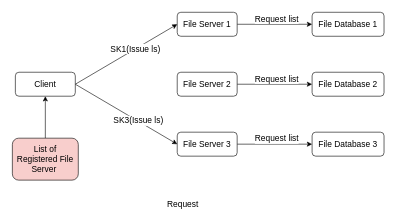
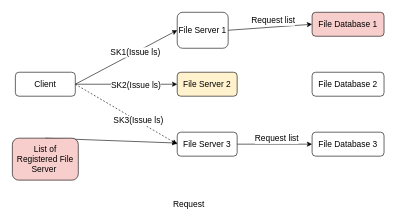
- <mxCell id="11" value="&lt;font style=&quot;font-size: 14px&quot;&gt;File Server 1&lt;/font&gt;" style="rounded=1;whiteSpace=wrap;html=1;" vertex="1" parent="1"><mxGeometry x="295" y="20" width="100" height="40" as="geometry" /></mxCell>
+ <mxCell id="11" value="&lt;font style=&quot;font-size: 14px&quot;&gt;File Server 1&lt;/font&gt;" style="rounded=1;whiteSpace=wrap;html=1;" vertex="1" parent="1"><mxGeometry x="295" y="20" width="85" height="60" as="geometry" /></mxCell>
- <mxCell id="20" value="&lt;font style=&quot;font-size: 14px&quot;&gt;File Database 1&lt;/font&gt;" style="rounded=1;whiteSpace=wrap;html=1;" vertex="1" parent="1"><mxGeometry x="520" y="20" width="120" height="40" as="geometry" /></mxCell>
+ <mxCell id="20" value="&lt;font style=&quot;font-size: 14px&quot;&gt;File Database 1&lt;/font&gt;" style="rounded=1;whiteSpace=wrap;html=1;fillColor=#f8cecc;" vertex="1" parent="1"><mxGeometry x="520" y="20" width="120" height="40" as="geometry" /></mxCell>
+ <mxCell id="4" style="edgeStyle=none;rounded=0;orthogonalLoop=1;jettySize=auto;html=1;exitX=1;exitY=0.5;exitDx=0;exitDy=0;entryX=0;entryY=0.5;entryDx=0;entryDy=0;" edge="1" parent="1" source="8" target="14"><mxGeometry relative="1" as="geometry" /></mxCell>
+ <mxCell id="5" value="&lt;span style=&quot;font-size: 14px&quot;&gt;SK2(Issue ls)&lt;/span&gt;" style="edgeLabel;html=1;align=center;verticalAlign=middle;resizable=0;points=[];" vertex="1" connectable="0" parent="4"><mxGeometry x="0.386" y="-1" relative="1" as="geometry"><mxPoint x="-18" y="-1" as="offset" /></mxGeometry></mxCell>
- <mxCell id="14" value="&lt;font style=&quot;font-size: 14px&quot;&gt;File Server 2&lt;/font&gt;" style="rounded=1;whiteSpace=wrap;html=1;" vertex="1" parent="1"><mxGeometry x="295" y="120" width="100" height="40" as="geometry" /></mxCell>
+ <mxCell id="14" value="&lt;font style=&quot;font-size: 14px&quot;&gt;File Server 2&lt;/font&gt;" style="rounded=1;whiteSpace=wrap;html=1;fillColor=#fff2cc;" vertex="1" parent="1"><mxGeometry x="295" y="120" width="100" height="40" as="geometry" /></mxCell>
- <mxCell id="12" style="edgeStyle=none;rounded=0;orthogonalLoop=1;jettySize=auto;html=1;exitX=1;exitY=0.5;exitDx=0;exitDy=0;entryX=0;entryY=0.5;entryDx=0;entryDy=0;" edge="1" parent="1" source="14" target="22"><mxGeometry relative="1" as="geometry" /></mxCell>
- <mxCell id="13" value="&lt;span style=&quot;font-size: 14px&quot;&gt;Request list&lt;/span&gt;" style="edgeLabel;html=1;align=center;verticalAlign=middle;resizable=0;points=[];" vertex="1" connectable="0" parent="12"><mxGeometry x="-0.459" relative="1" as="geometry"><mxPoint x="31" y="-10" as="offset" /></mxGeometry></mxCell>
- <mxCell id="6" style="edgeStyle=none;rounded=0;orthogonalLoop=1;jettySize=auto;html=1;exitX=1;exitY=0.5;exitDx=0;exitDy=0;entryX=0;entryY=0.5;entryDx=0;entryDy=0;" edge="1" parent="1" source="8" target="17"><mxGeometry relative="1" as="geometry" /></mxCell>
+ <mxCell id="6" style="edgeStyle=none;rounded=0;orthogonalLoop=1;jettySize=auto;html=1;exitX=1;exitY=0.5;exitDx=0;exitDy=0;entryX=0;entryY=0.5;entryDx=0;entryDy=0;dashed=1;" edge="1" parent="1" source="8" target="17"><mxGeometry relative="1" as="geometry" /></mxCell>
- <mxCell id="18" style="edgeStyle=none;rounded=0;orthogonalLoop=1;jettySize=auto;html=1;exitX=0.5;exitY=0;exitDx=0;exitDy=0;entryX=0.5;entryY=1;entryDx=0;entryDy=0;" edge="1" parent="1" source="19" target="8"><mxGeometry relative="1" as="geometry" /></mxCell>
+ <mxCell id="18" style="edgeStyle=none;rounded=0;orthogonalLoop=1;jettySize=auto;html=1;exitX=0.5;exitY=0;exitDx=0;exitDy=0;" edge="1" parent="1" source="19" target="17"><mxGeometry relative="1" as="geometry" /></mxCell>
- <mxCell id="23" value="&lt;font style=&quot;font-size: 14px&quot;&gt;Request&lt;/font&gt;" style="text;html=1;align=center;verticalAlign=middle;resizable=0;points=[];autosize=1;" vertex="1" parent="1"><mxGeometry x="269" y="330" width="70" height="20" as="geometry" /></mxCell>
+ <mxCell id="23" value="&lt;font style=&quot;font-size: 14px&quot;&gt;Request&lt;/font&gt;" style="text;html=1;align=center;verticalAlign=middle;resizable=0;points=[];autosize=1;" vertex="1" parent="1"><mxGeometry x="279" y="330" width="70" height="20" as="geometry" /></mxCell>
